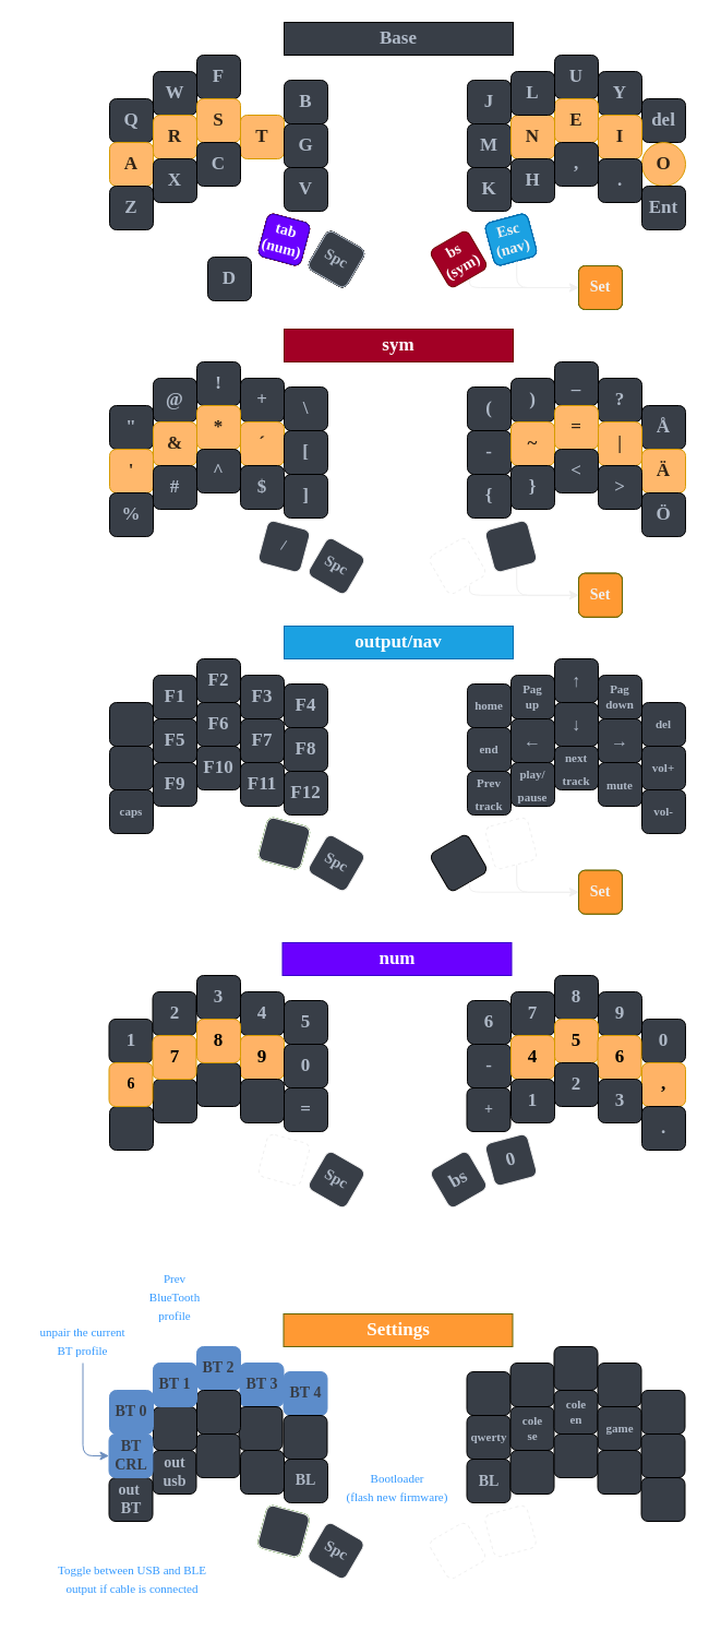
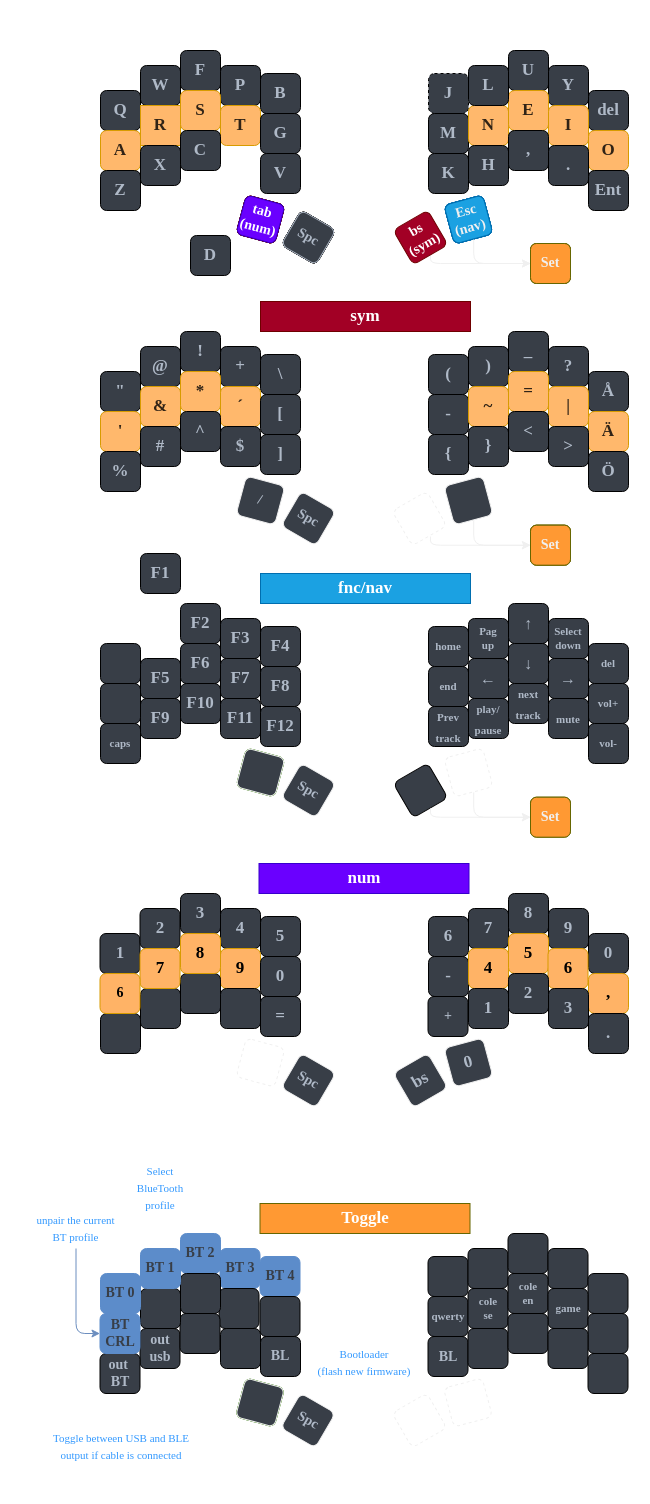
- <mxCell id="34" value="&lt;b&gt;Base&lt;/b&gt;" style="rounded=0;whiteSpace=wrap;html=1;fontFamily=Verdana;fontSize=17;fontColor=#AFB9C7;fillColor=#383E47;" parent="1" vertex="1"><mxGeometry x="260" y="20" width="210" height="30" as="geometry" /></mxCell>
+ <mxCell id="5" value="P" style="whiteSpace=wrap;html=1;aspect=fixed;fontSize=17;fontFamily=Verdana;fontStyle=1;fontColor=#AFB9C7;fillColor=#383E47;rounded=1;" parent="1" vertex="1"><mxGeometry x="220" y="65" width="40" height="40" as="geometry" /></mxCell>
- <mxCell id="19" value="J" style="whiteSpace=wrap;html=1;aspect=fixed;fontSize=17;fontFamily=Verdana;fontStyle=1;fontColor=#AFB9C7;fillColor=#383E47;rounded=1;" parent="1" vertex="1"><mxGeometry x="428" y="73" width="40" height="40" as="geometry" /></mxCell>
+ <mxCell id="19" value="J" style="whiteSpace=wrap;html=1;aspect=fixed;fontSize=17;fontFamily=Verdana;fontStyle=1;fontColor=#AFB9C7;fillColor=#383E47;rounded=1;dashed=1;" parent="1" vertex="1"><mxGeometry x="428" y="73" width="40" height="40" as="geometry" /></mxCell>
- <mxCell id="8" value="R" style="whiteSpace=wrap;html=1;aspect=fixed;fontSize=17;fontFamily=Verdana;fontStyle=1;fontColor=#302316;fillColor=#FFB86C;rounded=1;strokeColor=#D79B00;" parent="1" vertex="1"><mxGeometry x="140" y="105" width="40" height="40" as="geometry" /></mxCell>
+ <mxCell id="8" value="R" style="whiteSpace=wrap;html=1;aspect=fixed;fontSize=17;fontFamily=Verdana;fontStyle=1;fontColor=#302316;fillColor=#FFB86C;strokeColor=#D79B00;rounded=0;" parent="1" vertex="1"><mxGeometry x="140" y="105" width="40" height="40" as="geometry" /></mxCell>
- <mxCell id="27" value="O" style="ellipse;whiteSpace=wrap;html=1;aspect=fixed;fontSize=17;fontFamily=Verdana;fontStyle=1;fontColor=#302316;fillColor=#FFB86C;strokeColor=#D79B00;" parent="1" vertex="1"><mxGeometry x="588" y="130" width="40" height="40" as="geometry" /></mxCell>
+ <mxCell id="27" value="O" style="whiteSpace=wrap;html=1;aspect=fixed;fontSize=17;fontFamily=Verdana;fontStyle=1;fontColor=#302316;fillColor=#FFB86C;rounded=1;strokeColor=#D79B00;" parent="1" vertex="1"><mxGeometry x="588" y="130" width="40" height="40" as="geometry" /></mxCell>
- <mxCell id="67" value="&lt;b&gt;output/nav&lt;/b&gt;" style="rounded=0;whiteSpace=wrap;html=1;fontFamily=Verdana;fontSize=17;fillColor=#1ba1e2;strokeColor=#006EAF;fontStyle=0;fontColor=#ffffff;" parent="1" vertex="1"><mxGeometry x="260" y="573" width="210" height="30" as="geometry" /></mxCell>
+ <mxCell id="67" value="&lt;b&gt;fnc/nav&lt;/b&gt;" style="rounded=0;whiteSpace=wrap;html=1;fontFamily=Verdana;fontSize=17;fillColor=#1ba1e2;strokeColor=#006EAF;fontStyle=0;fontColor=#ffffff;" parent="1" vertex="1"><mxGeometry x="260" y="573" width="210" height="30" as="geometry" /></mxCell>
- <mxCell id="69" value="F1" style="whiteSpace=wrap;html=1;aspect=fixed;fontSize=17;fontFamily=Verdana;fontStyle=1;fontColor=#AFB9C7;fillColor=#383E47;rounded=1;" parent="1" vertex="1"><mxGeometry x="140" y="618" width="40" height="40" as="geometry" /></mxCell>
+ <mxCell id="69" value="F1" style="whiteSpace=wrap;html=1;aspect=fixed;fontSize=17;fontFamily=Verdana;fontStyle=1;fontColor=#AFB9C7;fillColor=#383E47;rounded=1;" parent="1" vertex="1"><mxGeometry x="140" y="553" width="40" height="40" as="geometry" /></mxCell>
- <mxCell id="87" value="Pag&lt;br&gt;down" style="whiteSpace=wrap;html=1;aspect=fixed;fontSize=11;fontFamily=Verdana;fontStyle=1;fontColor=#AFB9C7;fillColor=#383E47;rounded=1;" parent="1" vertex="1"><mxGeometry x="548" y="618" width="40" height="40" as="geometry" /></mxCell>
+ <mxCell id="87" value="Select&lt;br&gt;down" style="whiteSpace=wrap;html=1;aspect=fixed;fontSize=11;fontFamily=Verdana;fontStyle=1;fontColor=#AFB9C7;fillColor=#383E47;rounded=1;" parent="1" vertex="1"><mxGeometry x="548" y="618" width="40" height="40" as="geometry" /></mxCell>
- <mxCell id="137" value="&lt;font style=&quot;font-size: 11px;&quot;&gt;Prev &lt;br&gt;BlueTooth&lt;br&gt;profile&lt;/font&gt;" style="text;html=1;strokeColor=none;fillColor=none;align=center;verticalAlign=middle;whiteSpace=wrap;rounded=0;shadow=0;glass=0;sketch=0;fontFamily=Verdana;fontSize=14;fontColor=#3399FF;" parent="1" vertex="1"><mxGeometry x="124.5" y="1163" width="70" height="50" as="geometry" /></mxCell>
+ <mxCell id="137" value="&lt;font style=&quot;font-size: 11px;&quot;&gt;Select &lt;br&gt;BlueTooth&lt;br&gt;profile&lt;/font&gt;" style="text;html=1;strokeColor=none;fillColor=none;align=center;verticalAlign=middle;whiteSpace=wrap;rounded=0;shadow=0;glass=0;sketch=0;fontFamily=Verdana;fontSize=14;fontColor=#3399FF;" parent="1" vertex="1"><mxGeometry x="124.5" y="1163" width="70" height="50" as="geometry" /></mxCell>
- <mxCell id="166" value="&lt;b&gt;Settings&lt;/b&gt;" style="rounded=0;whiteSpace=wrap;html=1;fontFamily=Verdana;fontSize=17;fillColor=#FF9933;strokeColor=#666600;fontStyle=0;fontColor=#ffffff;" parent="1" vertex="1"><mxGeometry x="259.5" y="1203" width="210" height="30" as="geometry" /></mxCell>
+ <mxCell id="166" value="&lt;b&gt;Toggle&lt;/b&gt;" style="rounded=0;whiteSpace=wrap;html=1;fontFamily=Verdana;fontSize=17;fillColor=#FF9933;strokeColor=#666600;fontStyle=0;fontColor=#ffffff;" parent="1" vertex="1"><mxGeometry x="259.5" y="1203" width="210" height="30" as="geometry" /></mxCell>
